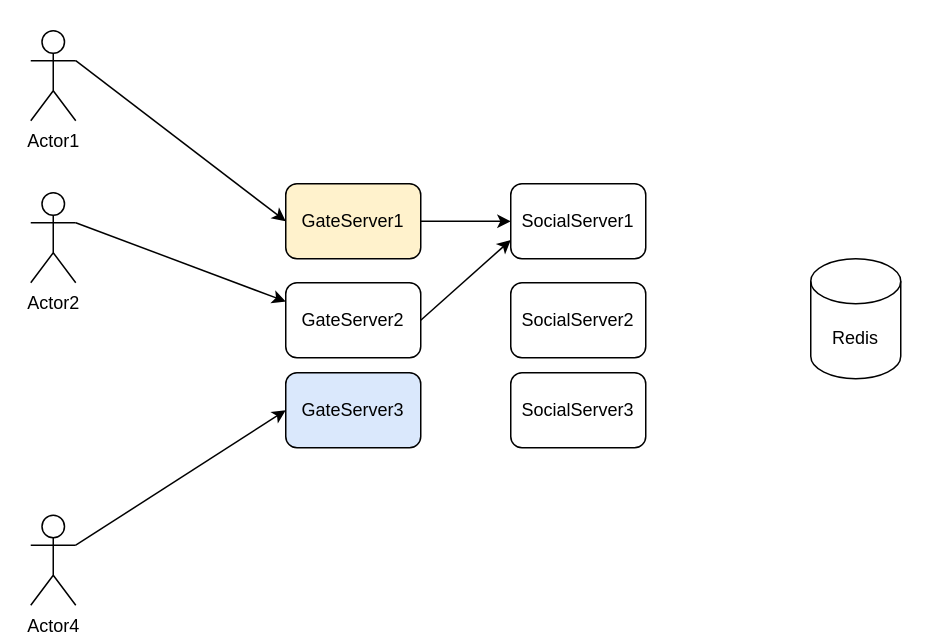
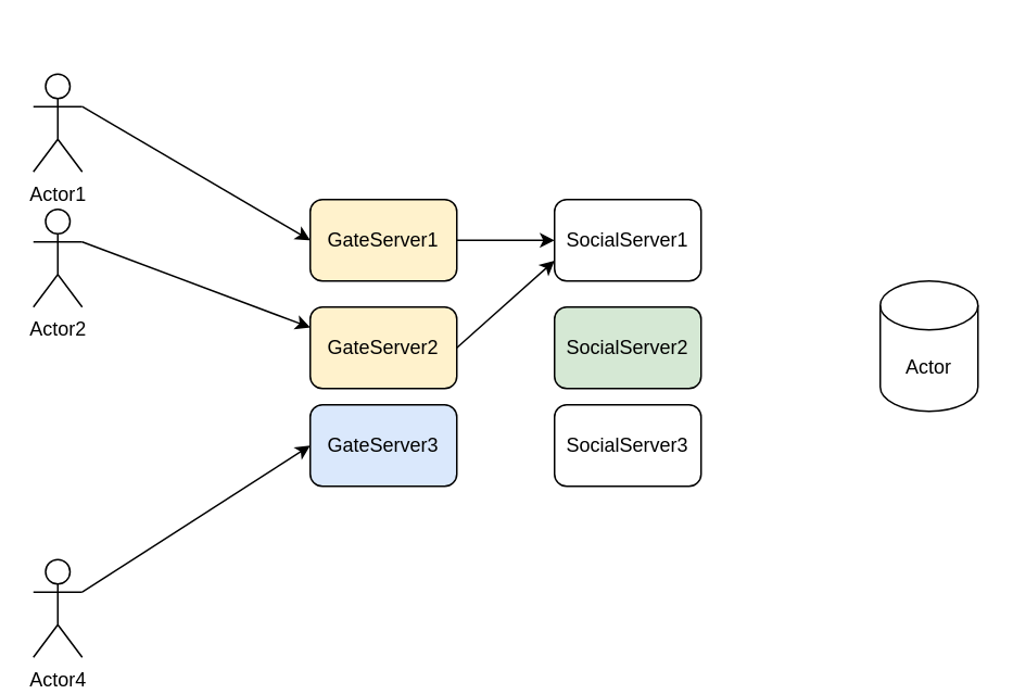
- <mxCell id="9" value="Actor1" style="shape=umlActor;verticalLabelPosition=bottom;verticalAlign=top;html=1;outlineConnect=0;" vertex="1" parent="1"><mxGeometry x="20" y="20" width="30" height="60" as="geometry" /></mxCell>
+ <mxCell id="9" value="Actor1" style="shape=umlActor;verticalLabelPosition=bottom;verticalAlign=top;html=1;outlineConnect=0;" vertex="1" parent="1"><mxGeometry x="20" y="45" width="30" height="60" as="geometry" /></mxCell>
- <mxCell id="4" value="GateServer2" style="rounded=1;whiteSpace=wrap;html=1;" vertex="1" parent="1"><mxGeometry x="190" y="188" width="90" height="50" as="geometry" /></mxCell>
+ <mxCell id="4" value="GateServer2" style="rounded=1;whiteSpace=wrap;html=1;fillColor=#fff2cc;" vertex="1" parent="1"><mxGeometry x="190" y="188" width="90" height="50" as="geometry" /></mxCell>
- <mxCell id="7" value="SocialServer2" style="rounded=1;whiteSpace=wrap;html=1;" vertex="1" parent="1"><mxGeometry x="340" y="188" width="90" height="50" as="geometry" /></mxCell>
+ <mxCell id="7" value="SocialServer2" style="rounded=1;whiteSpace=wrap;html=1;fillColor=#d5e8d4;" vertex="1" parent="1"><mxGeometry x="340" y="188" width="90" height="50" as="geometry" /></mxCell>
- <mxCell id="2" value="Redis" style="shape=cylinder3;whiteSpace=wrap;html=1;boundedLbl=1;backgroundOutline=1;size=15;" vertex="1" parent="1"><mxGeometry x="540" y="172" width="60" height="80" as="geometry" /></mxCell>
+ <mxCell id="2" value="Actor" style="shape=cylinder3;whiteSpace=wrap;html=1;boundedLbl=1;backgroundOutline=1;size=15;" vertex="1" parent="1"><mxGeometry x="540" y="172" width="60" height="80" as="geometry" /></mxCell>
